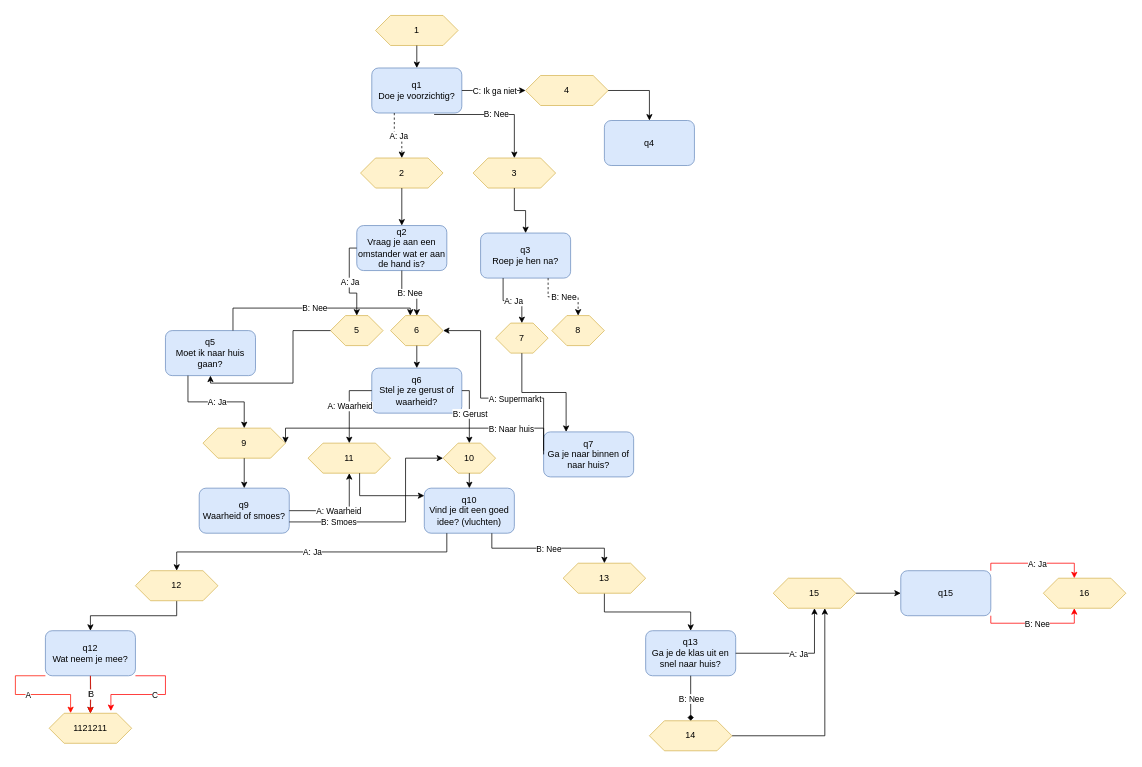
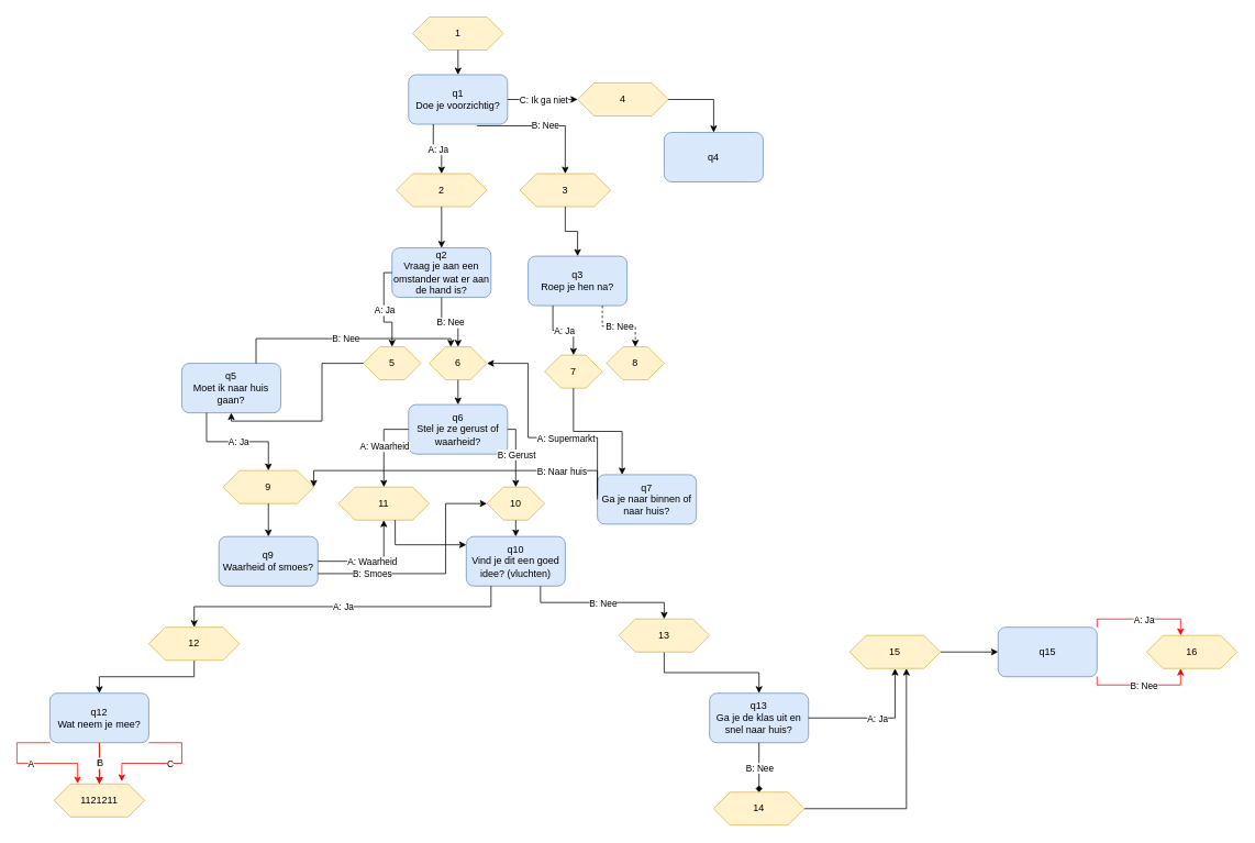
- <mxCell id="8" value="" style="endArrow=classic;html=1;rounded=0;edgeStyle=orthogonalEdgeStyle;exitX=0.25;exitY=1;exitDx=0;exitDy=0;entryX=0.5;entryY=0;entryDx=0;entryDy=0;dashed=1;" parent="1" source="3" target="4" edge="1"><mxGeometry relative="1" as="geometry"><mxPoint x="770" y="370" as="sourcePoint" /><mxPoint x="870" y="370" as="targetPoint" /></mxGeometry></mxCell>
+ <mxCell id="8" value="" style="endArrow=classic;html=1;rounded=0;edgeStyle=orthogonalEdgeStyle;exitX=0.25;exitY=1;exitDx=0;exitDy=0;entryX=0.5;entryY=0;entryDx=0;entryDy=0;" parent="1" source="3" target="4" edge="1"><mxGeometry relative="1" as="geometry"><mxPoint x="770" y="370" as="sourcePoint" /><mxPoint x="870" y="370" as="targetPoint" /></mxGeometry></mxCell>
- <mxCell id="86" value="q15" style="rounded=1;whiteSpace=wrap;html=1;fillColor=#dae8fc;strokeColor=#6c8ebf;" parent="1" vertex="1"><mxGeometry x="1200" y="760" width="120" height="60" as="geometry" /></mxCell>
+ <mxCell id="86" value="q15" style="rounded=1;whiteSpace=wrap;html=1;fillColor=#dae8fc;strokeColor=#6c8ebf;" parent="1" vertex="1"><mxGeometry x="1210" y="760" width="120" height="60" as="geometry" /></mxCell>
